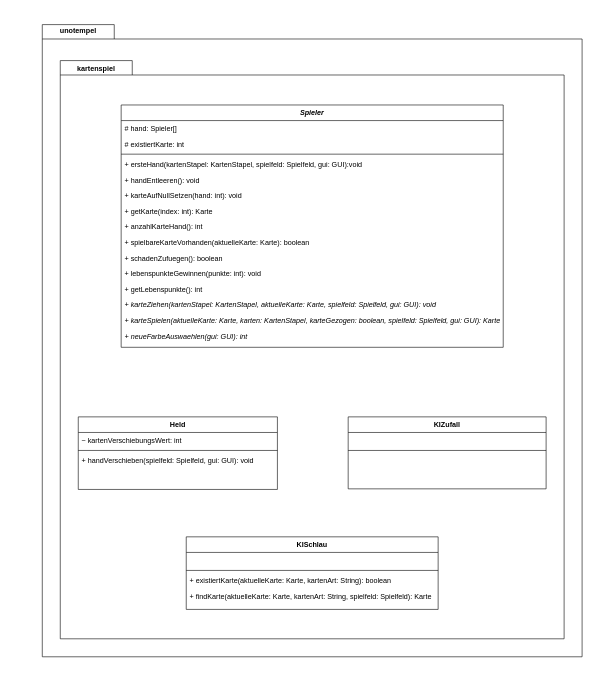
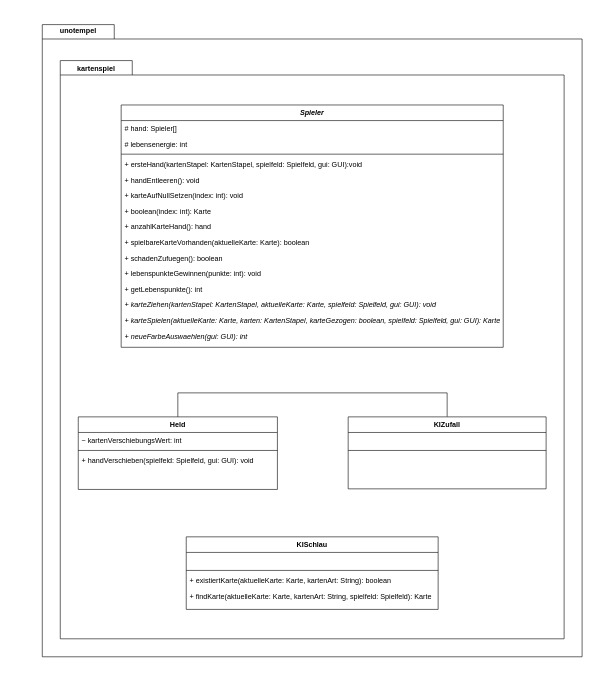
- <mxCell id="12" value="# existiertKarte: int" style="text;align=left;verticalAlign=top;spacingLeft=4;spacingRight=4;overflow=hidden;rotatable=0;points=[[0,0.5],[1,0.5]];portConstraint=eastwest;" parent="10" vertex="1"><mxGeometry y="52" width="637" height="26" as="geometry" /></mxCell>
+ <mxCell id="12" value="# lebensenergie: int" style="text;align=left;verticalAlign=top;spacingLeft=4;spacingRight=4;overflow=hidden;rotatable=0;points=[[0,0.5],[1,0.5]];portConstraint=eastwest;" parent="10" vertex="1"><mxGeometry y="52" width="637" height="26" as="geometry" /></mxCell>
- <mxCell id="16" value="+ karteAufNullSetzen(hand: int): void" style="text;align=left;verticalAlign=top;spacingLeft=4;spacingRight=4;overflow=hidden;rotatable=0;points=[[0,0.5],[1,0.5]];portConstraint=eastwest;" parent="10" vertex="1"><mxGeometry y="138" width="637" height="26" as="geometry" /></mxCell>
+ <mxCell id="16" value="+ karteAufNullSetzen(index: int): void" style="text;align=left;verticalAlign=top;spacingLeft=4;spacingRight=4;overflow=hidden;rotatable=0;points=[[0,0.5],[1,0.5]];portConstraint=eastwest;" parent="10" vertex="1"><mxGeometry y="138" width="637" height="26" as="geometry" /></mxCell>
- <mxCell id="17" value="+ getKarte(index: int): Karte" style="text;align=left;verticalAlign=top;spacingLeft=4;spacingRight=4;overflow=hidden;rotatable=0;points=[[0,0.5],[1,0.5]];portConstraint=eastwest;" parent="10" vertex="1"><mxGeometry y="164" width="637" height="26" as="geometry" /></mxCell>
+ <mxCell id="17" value="+ boolean(index: int): Karte" style="text;align=left;verticalAlign=top;spacingLeft=4;spacingRight=4;overflow=hidden;rotatable=0;points=[[0,0.5],[1,0.5]];portConstraint=eastwest;" parent="10" vertex="1"><mxGeometry y="164" width="637" height="26" as="geometry" /></mxCell>
- <mxCell id="18" value="+ anzahlKarteHand(): int" style="text;align=left;verticalAlign=top;spacingLeft=4;spacingRight=4;overflow=hidden;rotatable=0;points=[[0,0.5],[1,0.5]];portConstraint=eastwest;" parent="10" vertex="1"><mxGeometry y="190" width="637" height="26" as="geometry" /></mxCell>
+ <mxCell id="18" value="+ anzahlKarteHand(): hand" style="text;align=left;verticalAlign=top;spacingLeft=4;spacingRight=4;overflow=hidden;rotatable=0;points=[[0,0.5],[1,0.5]];portConstraint=eastwest;" parent="10" vertex="1"><mxGeometry y="190" width="637" height="26" as="geometry" /></mxCell>
+ <mxCell id="31" style="edgeStyle=orthogonalEdgeStyle;rounded=0;jumpStyle=none;orthogonalLoop=1;jettySize=auto;html=1;endArrow=none;endFill=0;strokeWidth=1;exitX=0.5;exitY=0;exitDx=0;exitDy=0;entryX=0.5;entryY=0;entryDx=0;entryDy=0;entryPerimeter=0;" parent="1" source="6" edge="1" target="32"><mxGeometry relative="1" as="geometry"><mxPoint x="950" y="694" as="targetPoint" /><Array as="points"><mxPoint x="296" y="654" /><mxPoint x="745" y="654" /></Array><mxPoint x="318.5" y="1200" as="sourcePoint" /></mxGeometry></mxCell>
